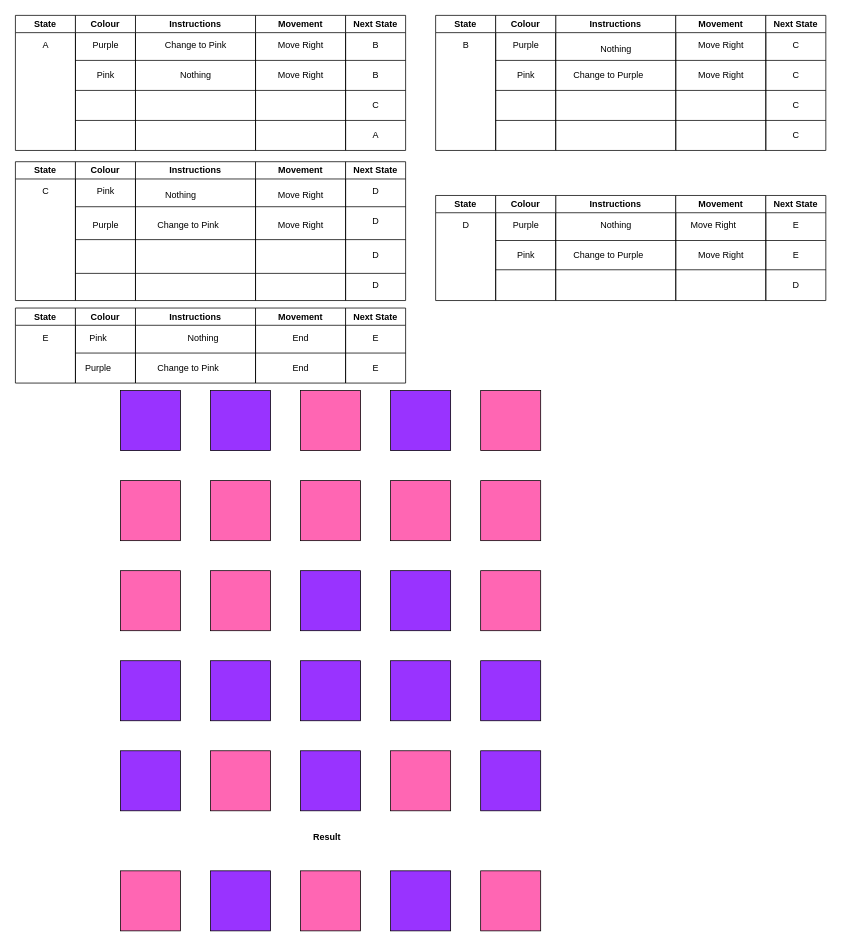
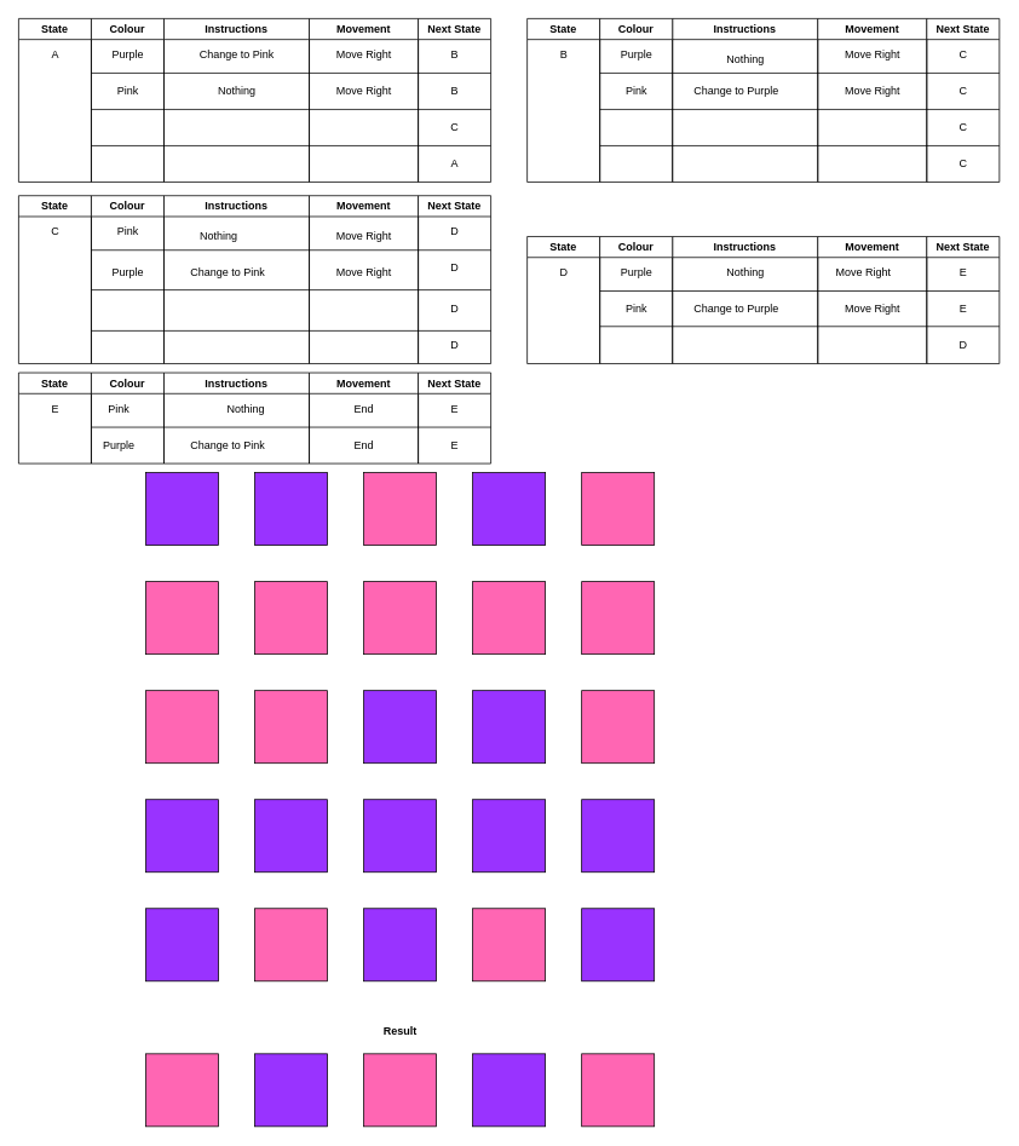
- <mxCell id="81" value="&lt;b&gt;Result&lt;/b&gt;" style="text;html=1;align=center;verticalAlign=middle;resizable=0;points=[];autosize=1;strokeColor=none;fillColor=none;" vertex="1" parent="1"><mxGeometry x="405" y="1100" width="60" height="30" as="geometry" /></mxCell>
+ <mxCell id="81" value="&lt;b&gt;Result&lt;/b&gt;" style="text;html=1;align=center;verticalAlign=middle;resizable=0;points=[];autosize=1;strokeColor=none;fillColor=none;" vertex="1" parent="1"><mxGeometry x="410" y="1120" width="60" height="30" as="geometry" /></mxCell>
